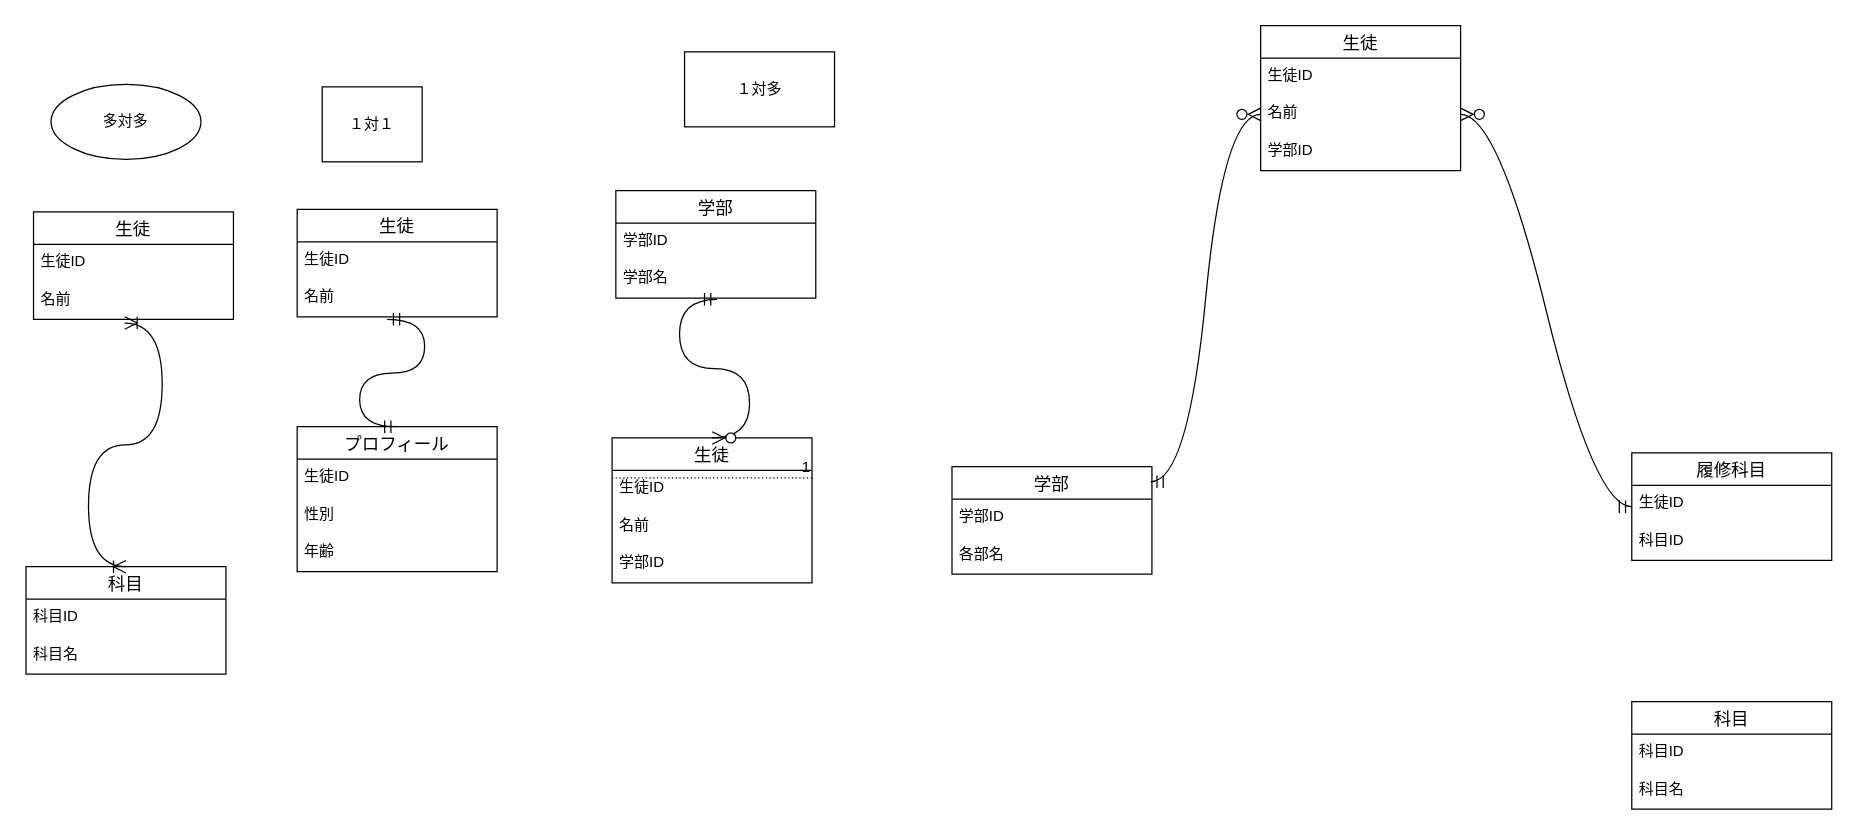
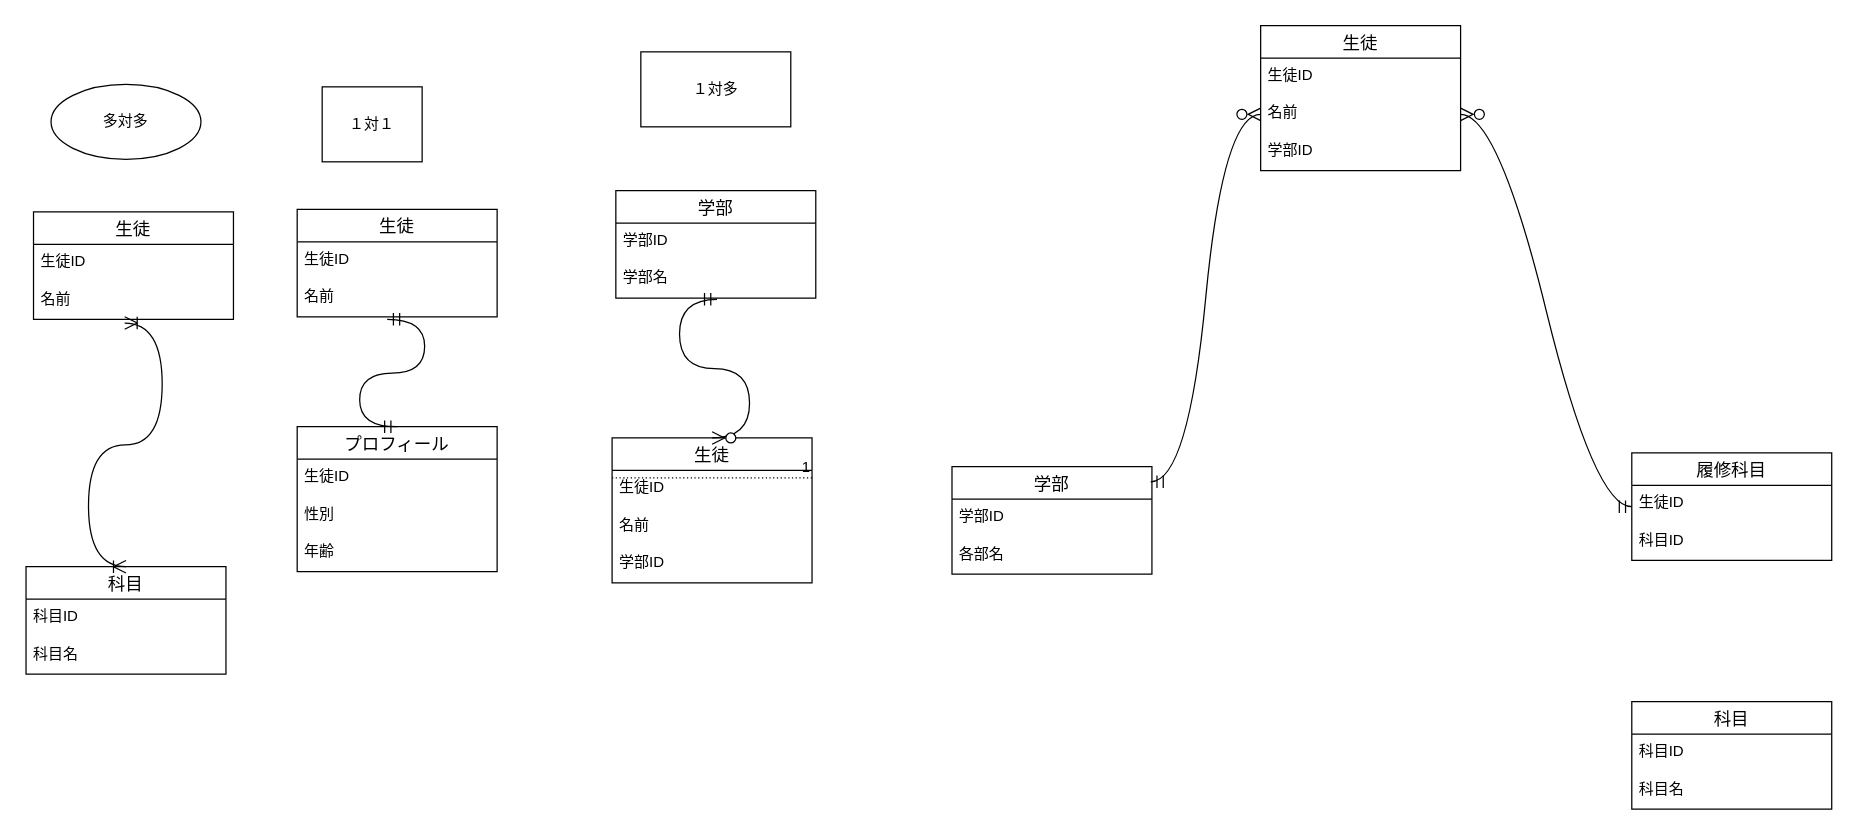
- <mxCell id="36" value="１対多" style="rounded=0;whiteSpace=wrap;html=1;" vertex="1" parent="1"><mxGeometry x="547" y="41" width="120" height="60" as="geometry" /></mxCell>
+ <mxCell id="36" value="１対多" style="rounded=0;whiteSpace=wrap;html=1;" vertex="1" parent="1"><mxGeometry x="512" y="41" width="120" height="60" as="geometry" /></mxCell>
